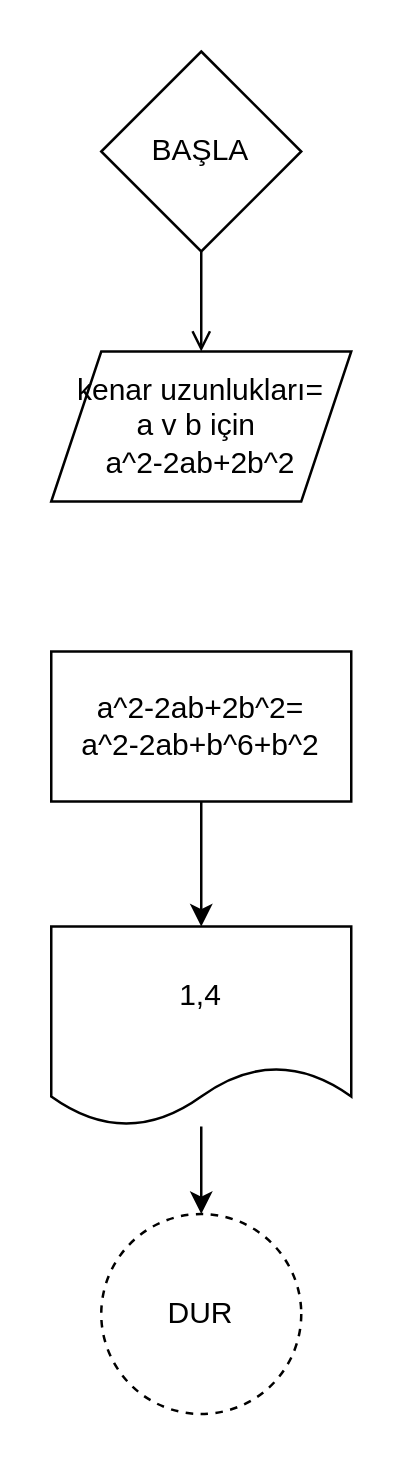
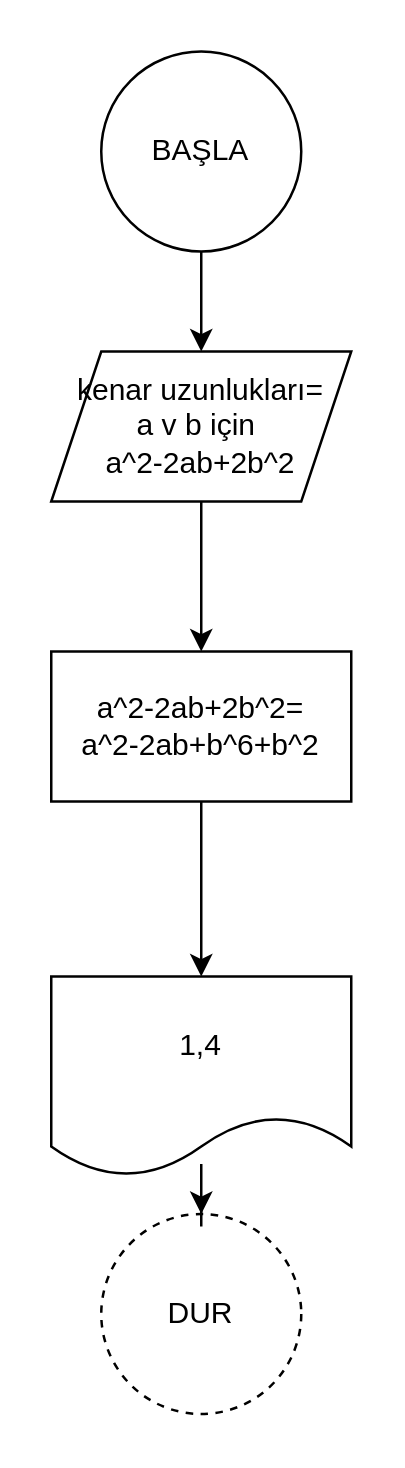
- <mxCell id="4" value="BAŞLA" style="rhombus;whiteSpace=wrap;html=1;aspect=fixed;" vertex="1" parent="1"><mxGeometry x="40" y="20" width="80" height="80" as="geometry" /></mxCell>
+ <mxCell id="4" value="BAŞLA" style="ellipse;whiteSpace=wrap;html=1;aspect=fixed;" vertex="1" parent="1"><mxGeometry x="40" y="20" width="80" height="80" as="geometry" /></mxCell>
- <mxCell id="3" value="" style="edgeStyle=orthogonalEdgeStyle;rounded=0;orthogonalLoop=1;jettySize=auto;html=1;endArrow=open;" edge="1" parent="1" source="4" target="6"><mxGeometry relative="1" as="geometry" /></mxCell>
+ <mxCell id="3" value="" style="edgeStyle=orthogonalEdgeStyle;rounded=0;orthogonalLoop=1;jettySize=auto;html=1;" edge="1" parent="1" source="4" target="6"><mxGeometry relative="1" as="geometry" /></mxCell>
+ <mxCell id="5" value="" style="edgeStyle=orthogonalEdgeStyle;rounded=0;orthogonalLoop=1;jettySize=auto;html=1;" edge="1" parent="1" source="6" target="8"><mxGeometry relative="1" as="geometry" /></mxCell>
- <mxCell id="10" value="1,4" style="shape=document;whiteSpace=wrap;html=1;boundedLbl=1;" vertex="1" parent="1"><mxGeometry x="20" y="370" width="120" height="80" as="geometry" /></mxCell>
+ <mxCell id="10" value="1,4" style="shape=document;whiteSpace=wrap;html=1;boundedLbl=1;" vertex="1" parent="1"><mxGeometry x="20" y="390" width="120" height="80" as="geometry" /></mxCell>
